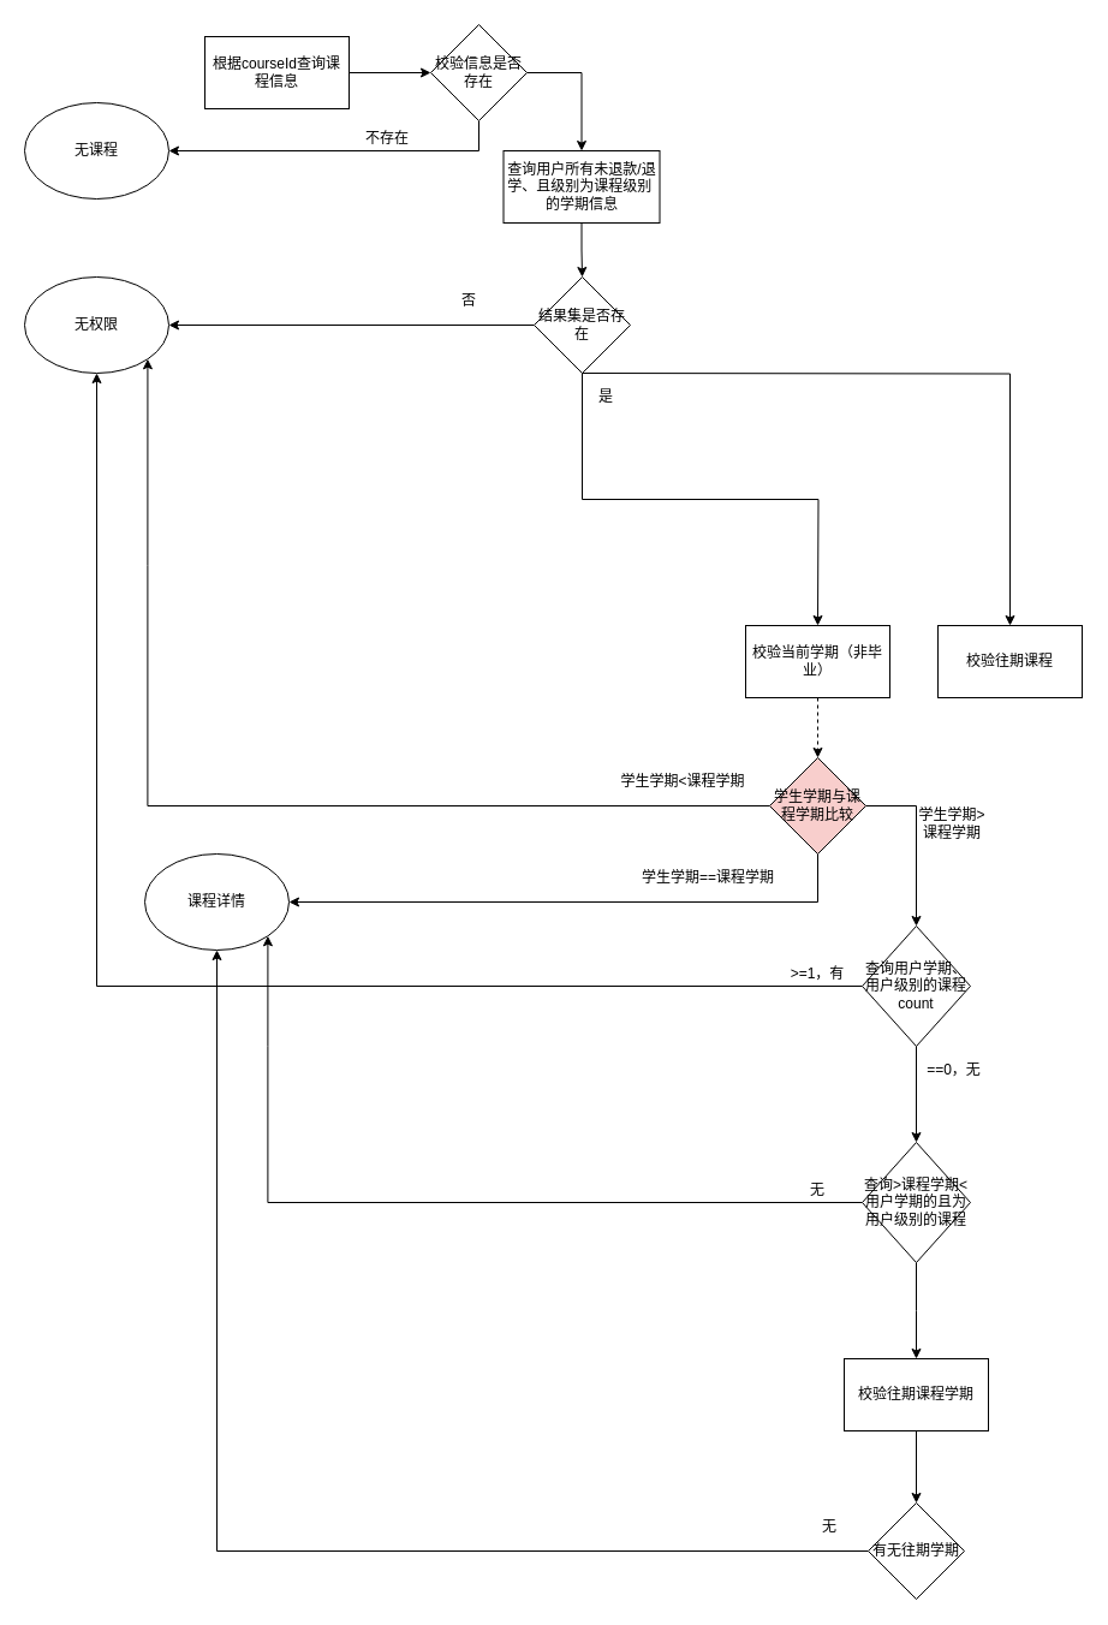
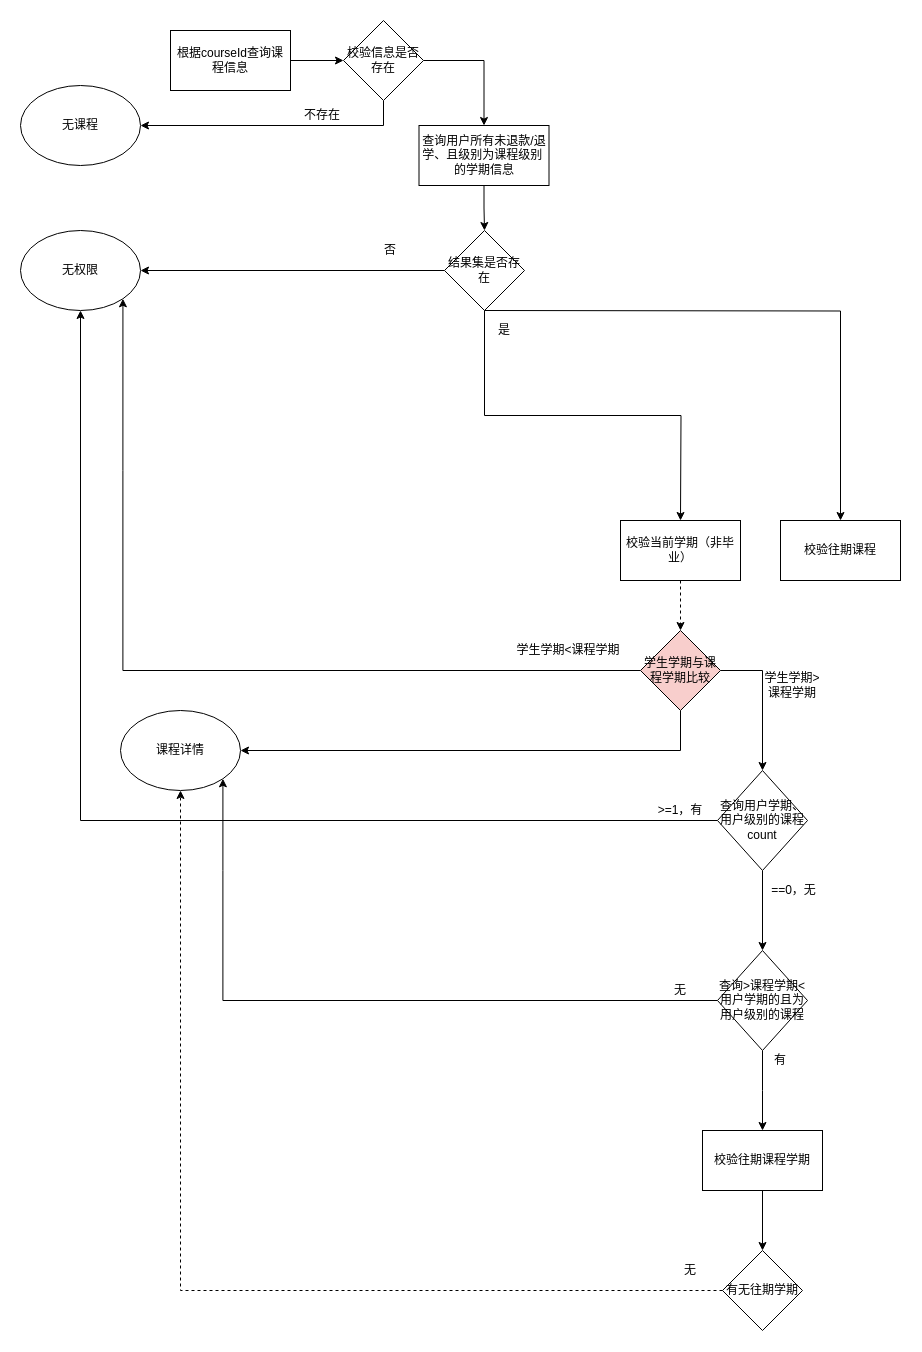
- <mxCell id="4" value="校验信息是否存在" style="rhombus;whiteSpace=wrap;html=1;" vertex="1" parent="1"><mxGeometry x="358" y="20" width="80" height="80" as="geometry" /></mxCell>
+ <mxCell id="4" value="校验信息是否存在" style="rhombus;whiteSpace=wrap;html=1;" vertex="1" parent="1"><mxGeometry x="343" y="20" width="80" height="80" as="geometry" /></mxCell>
- <mxCell id="25" value="学生学期==课程学期" style="text;html=1;strokeColor=none;fillColor=none;align=center;verticalAlign=middle;whiteSpace=wrap;rounded=0;" vertex="1" parent="1"><mxGeometry x="528.5" y="720" width="120" height="20" as="geometry" /></mxCell>
+ <mxCell id="36" value="有" style="text;html=1;strokeColor=none;fillColor=none;align=center;verticalAlign=middle;whiteSpace=wrap;rounded=0;" vertex="1" parent="1"><mxGeometry x="760" y="1050" width="40" height="20" as="geometry" /></mxCell>
- <mxCell id="40" style="edgeStyle=orthogonalEdgeStyle;rounded=0;orthogonalLoop=1;jettySize=auto;html=1;" edge="1" parent="1" source="41" target="16"><mxGeometry relative="1" as="geometry" /></mxCell>
+ <mxCell id="40" style="edgeStyle=orthogonalEdgeStyle;rounded=0;orthogonalLoop=1;jettySize=auto;html=1;dashed=1;" edge="1" parent="1" source="41" target="16"><mxGeometry relative="1" as="geometry" /></mxCell>
